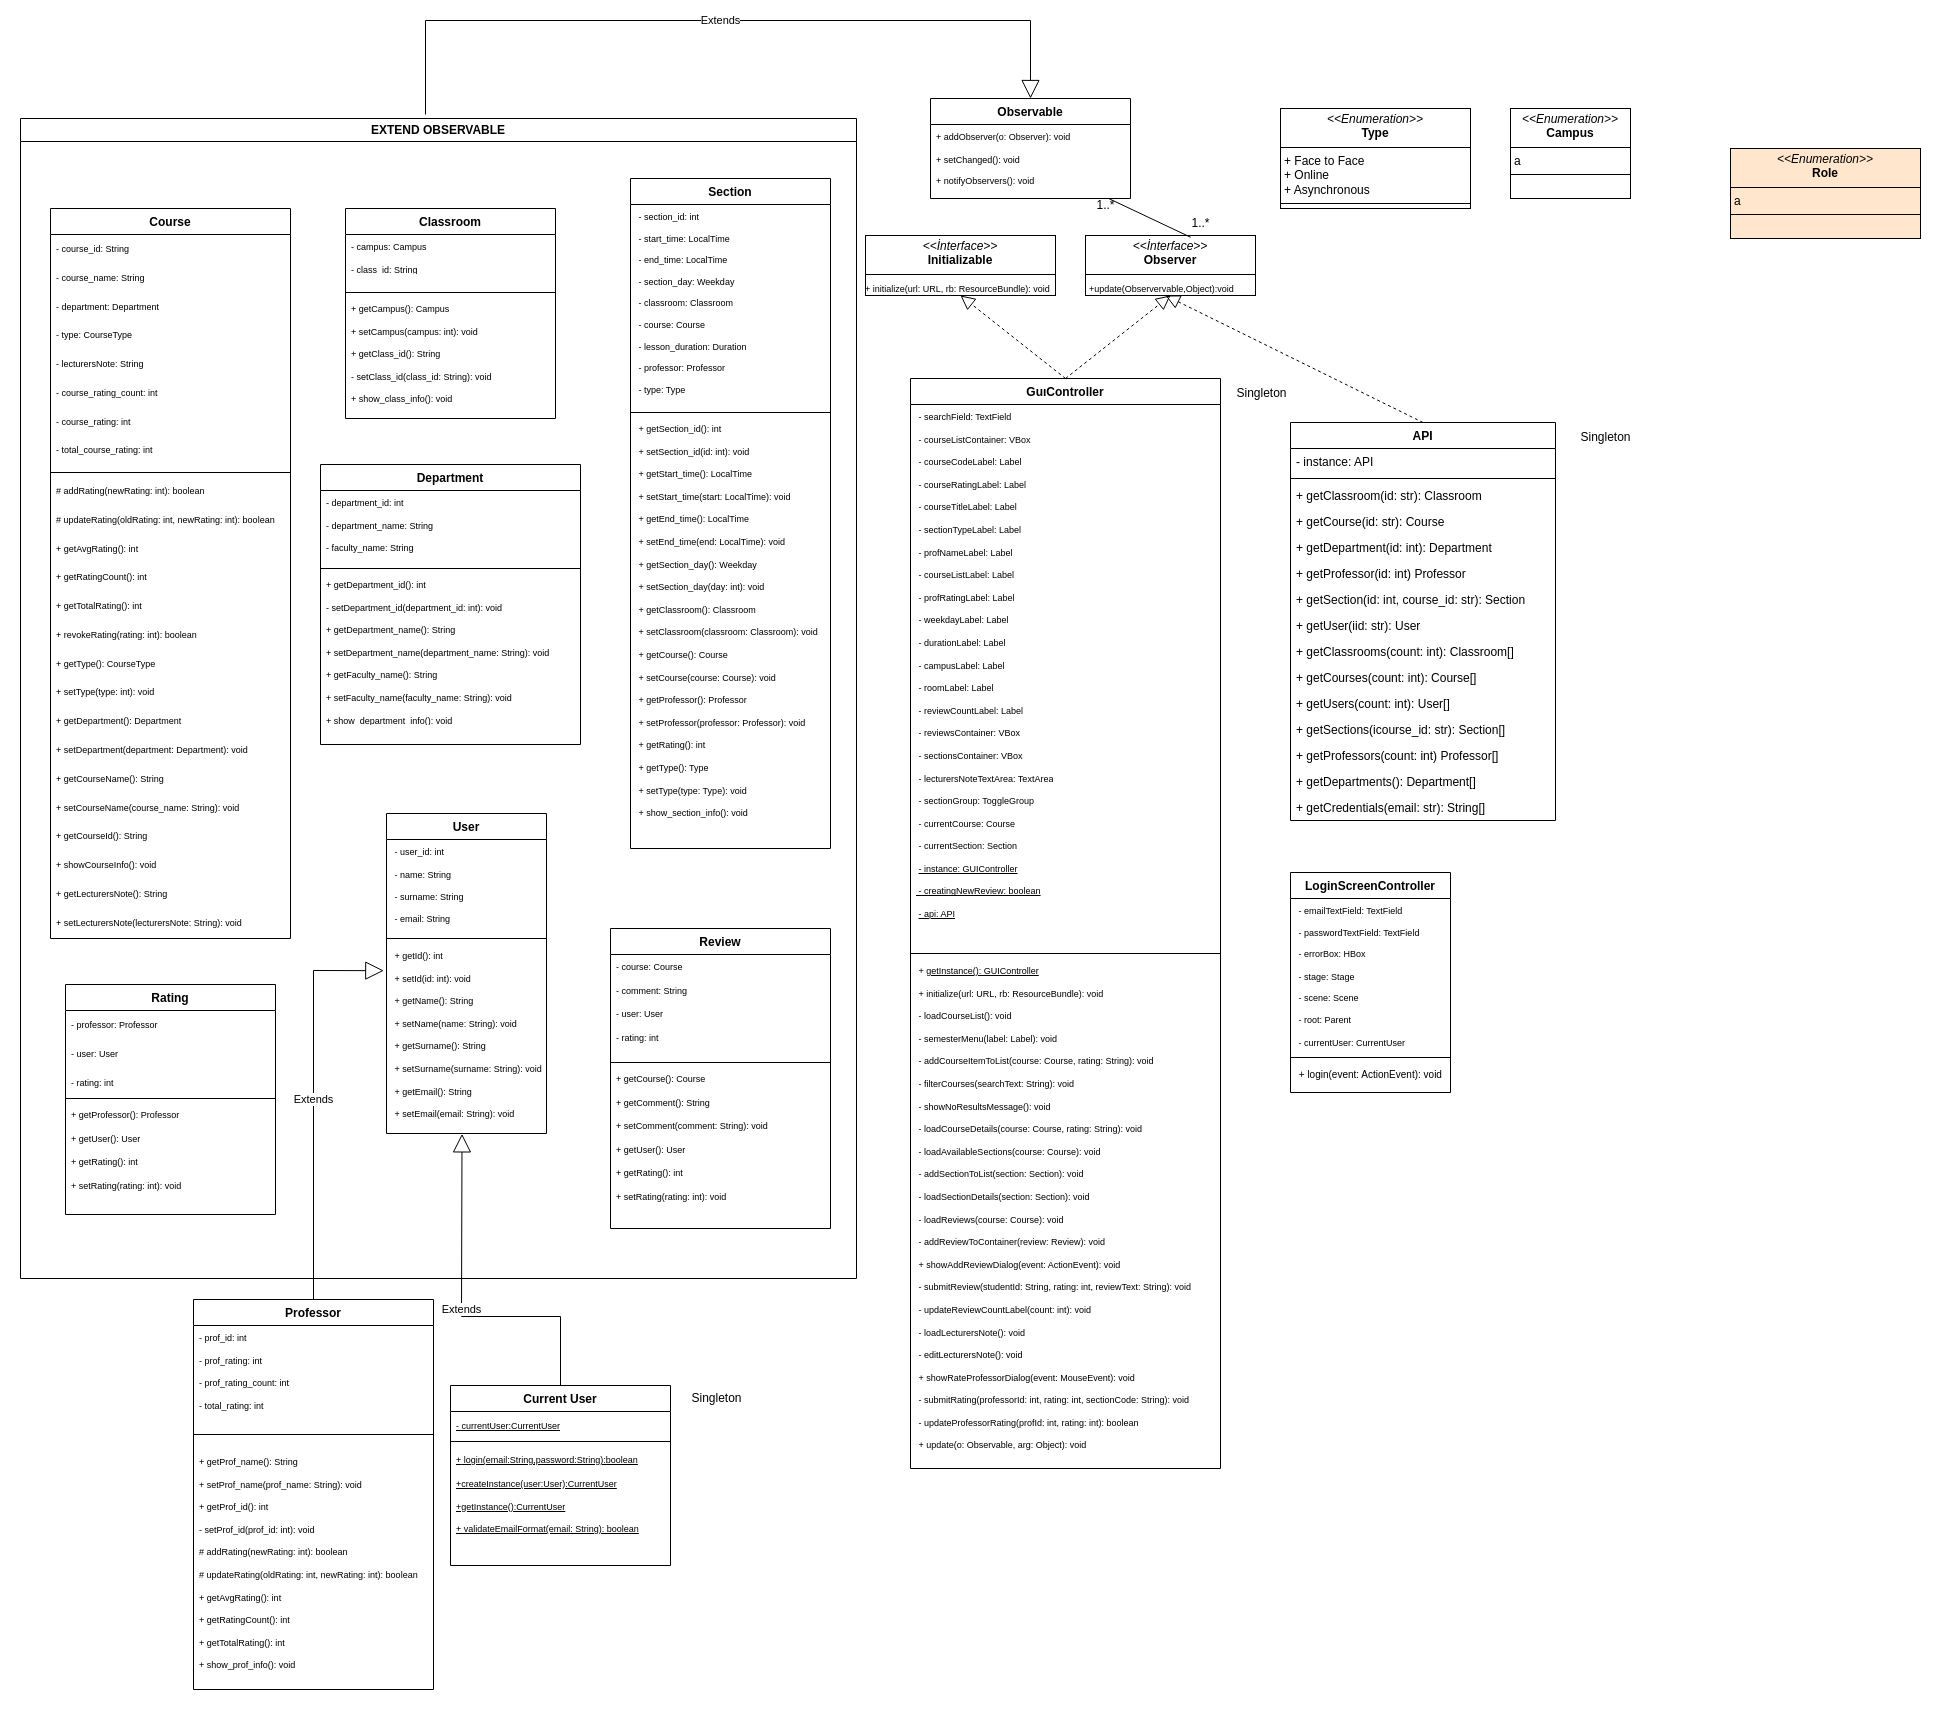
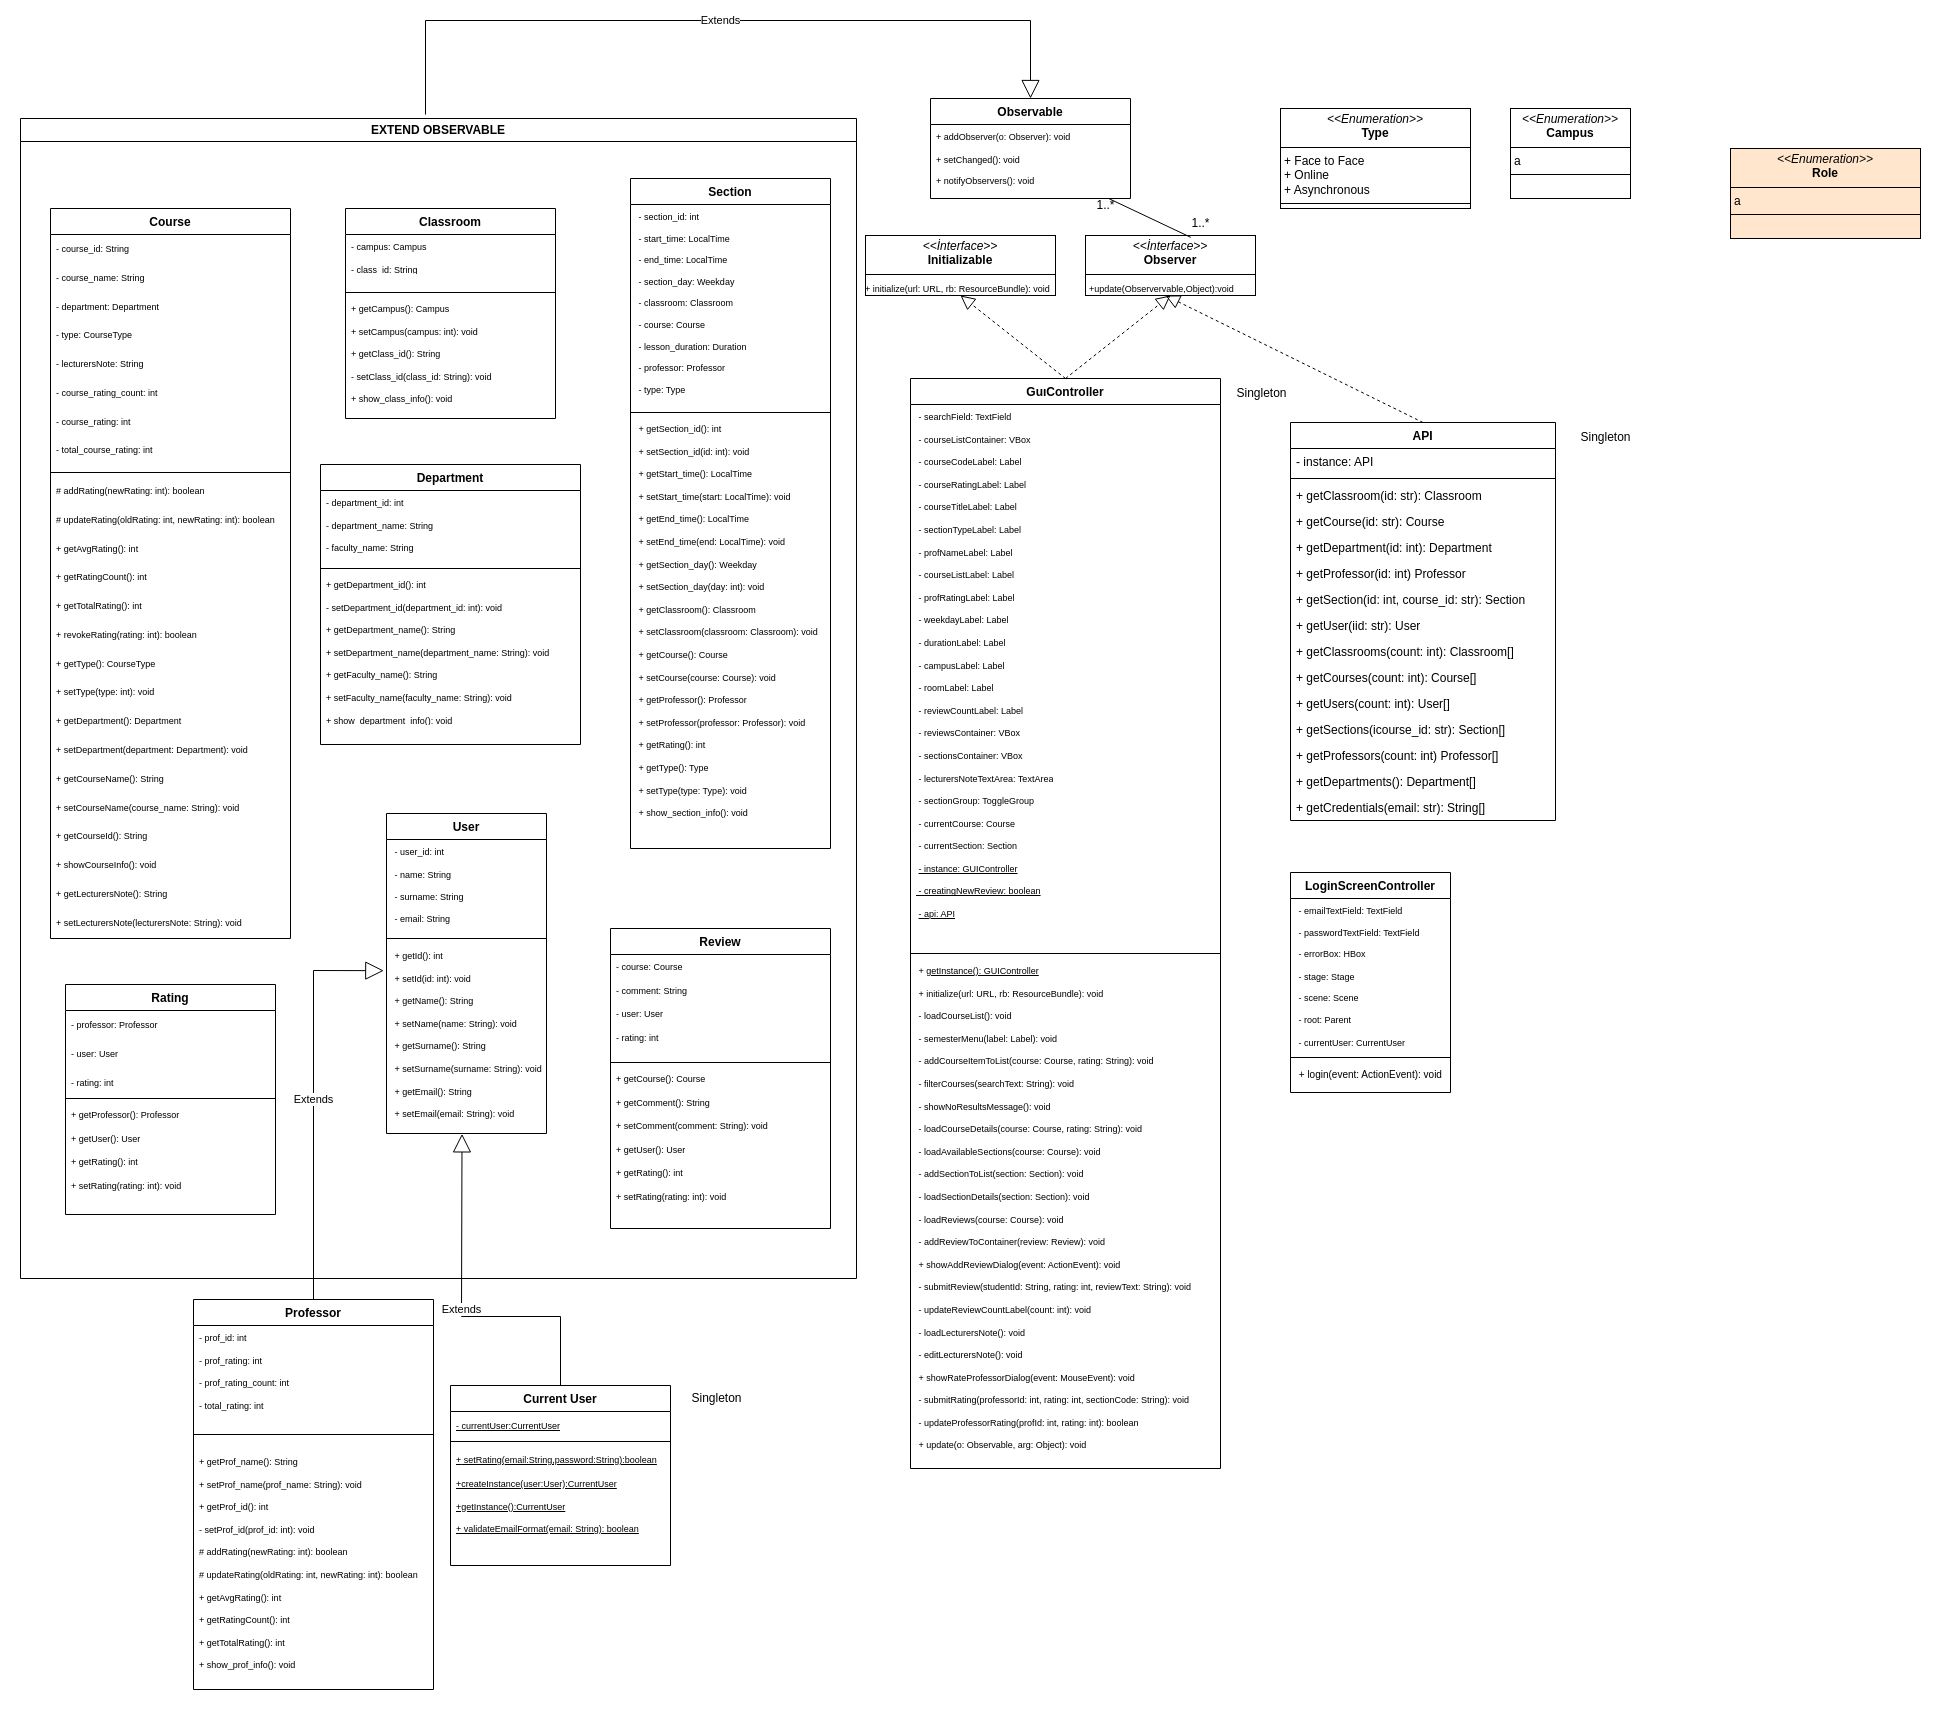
- <mxCell id="5" value="&lt;font style=&quot;font-size: 9px;&quot;&gt;&lt;u style=&quot;line-height: 90%;&quot;&gt;&lt;font&gt;+&lt;/font&gt;&lt;font&gt; login(email:String,password:String):boolean&lt;/font&gt;&lt;/u&gt;&lt;/font&gt;" style="text;strokeColor=none;fillColor=none;align=left;verticalAlign=top;spacingLeft=4;spacingRight=4;overflow=hidden;rotatable=0;points=[[0,0.5],[1,0.5]];portConstraint=eastwest;whiteSpace=wrap;html=1;" vertex="1" parent="2"><mxGeometry y="60" width="220" height="26" as="geometry" /></mxCell>
+ <mxCell id="5" value="&lt;font style=&quot;font-size: 9px;&quot;&gt;&lt;u style=&quot;line-height: 90%;&quot;&gt;&lt;font&gt;+&lt;/font&gt;&lt;font&gt; setRating(email:String,password:String):boolean&lt;/font&gt;&lt;/u&gt;&lt;/font&gt;" style="text;strokeColor=none;fillColor=none;align=left;verticalAlign=top;spacingLeft=4;spacingRight=4;overflow=hidden;rotatable=0;points=[[0,0.5],[1,0.5]];portConstraint=eastwest;whiteSpace=wrap;html=1;" vertex="1" parent="2"><mxGeometry y="60" width="220" height="26" as="geometry" /></mxCell>
